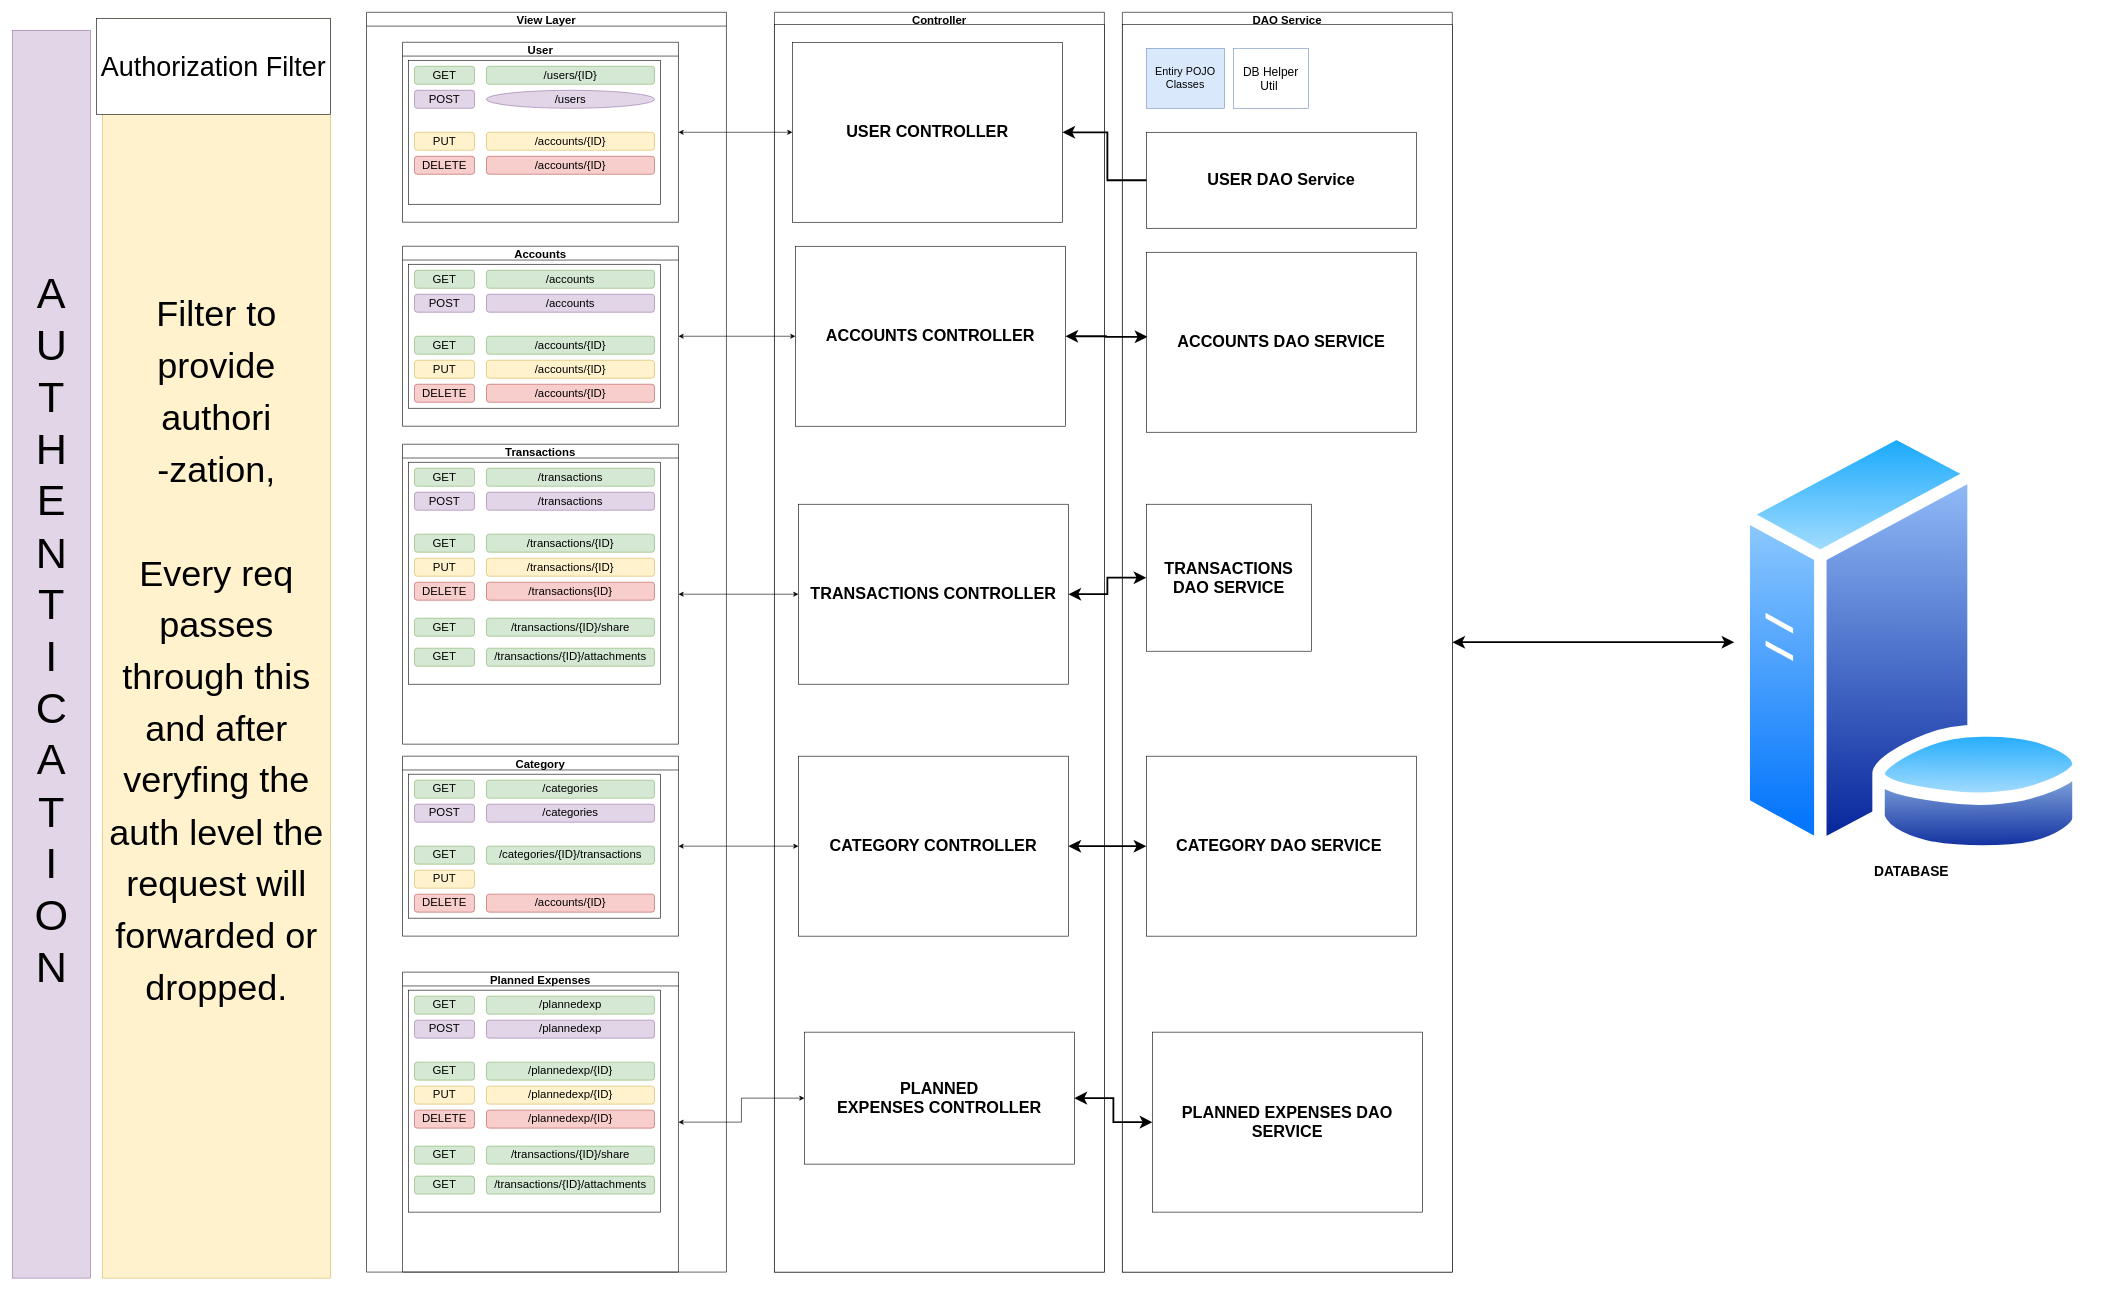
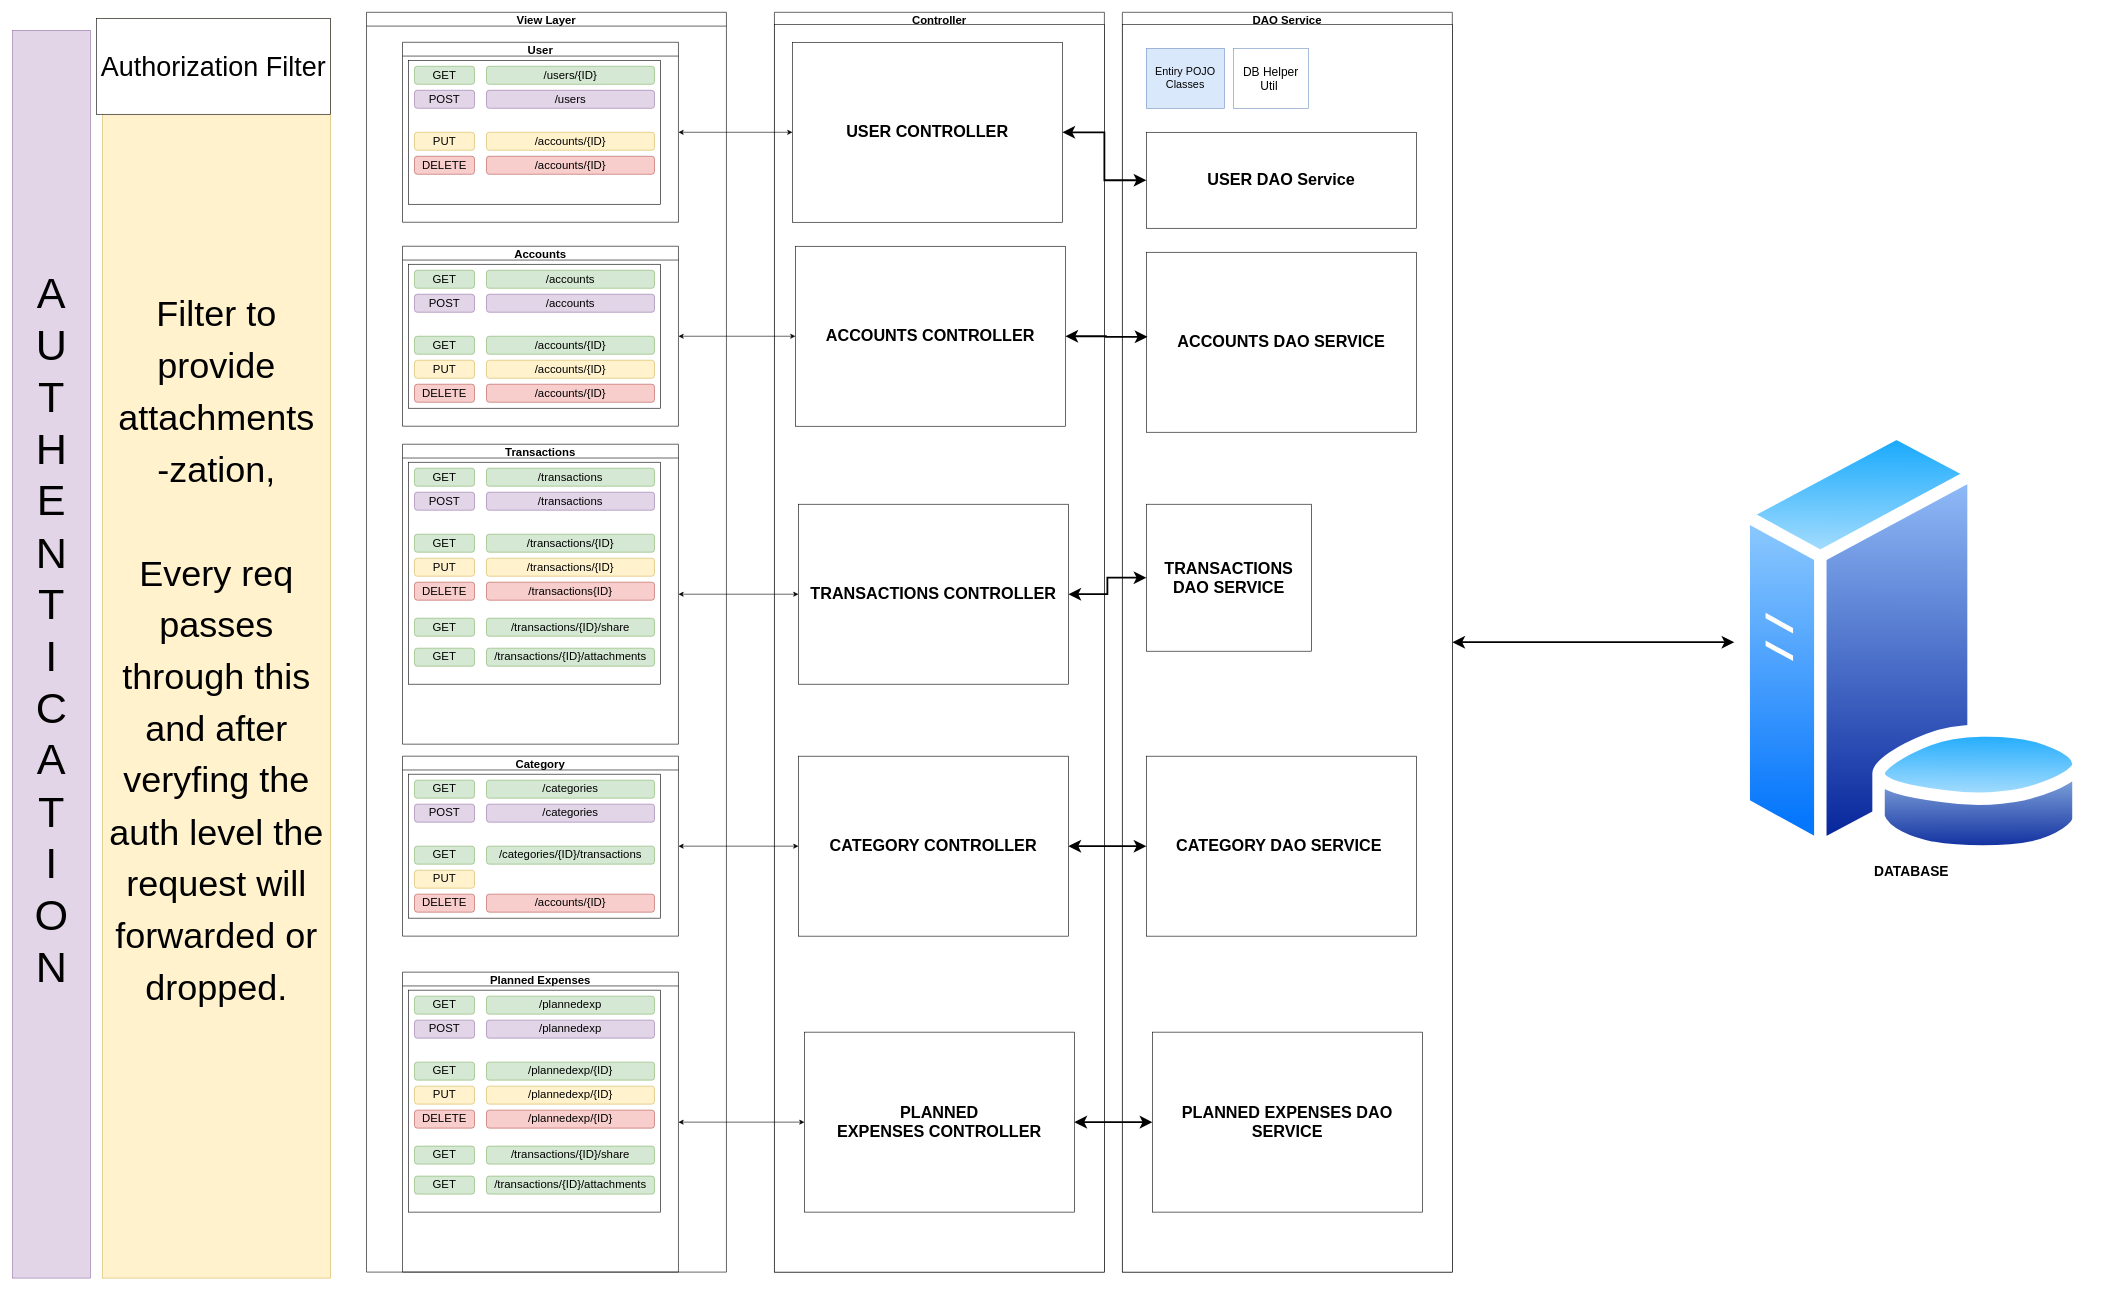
- <mxCell id="36" value="/users" style="ellipse;whiteSpace=wrap;html=1;fontSize=19;fillColor=#e1d5e7;strokeColor=#9673a6;" vertex="1" parent="31"><mxGeometry x="140" y="80" width="280" height="30" as="geometry" /></mxCell>
+ <mxCell id="36" value="/users" style="rounded=1;whiteSpace=wrap;html=1;fontSize=19;fillColor=#e1d5e7;strokeColor=#9673a6;" vertex="1" parent="31"><mxGeometry x="140" y="80" width="280" height="30" as="geometry" /></mxCell>
- <mxCell id="94" style="edgeStyle=orthogonalEdgeStyle;rounded=0;orthogonalLoop=1;jettySize=auto;html=1;fontSize=27;startArrow=classic;startFill=1;endSize=12;startSize=12;strokeWidth=3;exitX=1;exitY=0.5;exitDx=0;exitDy=0;entryX=0;entryY=0.5;entryDx=0;entryDy=0;endArrow=none;" edge="1" parent="1" source="70" target="83"><mxGeometry relative="1" as="geometry"><mxPoint x="1780" y="219.5" as="sourcePoint" /><mxPoint x="1910" y="219.5" as="targetPoint" /></mxGeometry></mxCell>
+ <mxCell id="94" style="edgeStyle=orthogonalEdgeStyle;rounded=0;orthogonalLoop=1;jettySize=auto;html=1;fontSize=27;startArrow=classic;startFill=1;endSize=12;startSize=12;strokeWidth=3;exitX=1;exitY=0.5;exitDx=0;exitDy=0;entryX=0;entryY=0.5;entryDx=0;entryDy=0;" edge="1" parent="1" source="70" target="83"><mxGeometry relative="1" as="geometry"><mxPoint x="1780" y="219.5" as="sourcePoint" /><mxPoint x="1910" y="219.5" as="targetPoint" /></mxGeometry></mxCell>
- <mxCell id="98" value="&lt;font style=&quot;font-size: 60px;&quot;&gt;Filter to provide authori&lt;br&gt;-zation,&lt;br&gt;&lt;br&gt;Every req passes through this and after veryfing the auth level the request will forwarded or dropped.&lt;br&gt;&lt;/font&gt;" style="rounded=0;whiteSpace=wrap;html=1;fontSize=72;fillColor=#fff2cc;strokeColor=#d6b656;" vertex="1" parent="1"><mxGeometry x="170" y="30" width="380" height="2100" as="geometry" /></mxCell>
+ <mxCell id="98" value="&lt;font style=&quot;font-size: 60px;&quot;&gt;Filter to provide attachments&lt;br&gt;-zation,&lt;br&gt;&lt;br&gt;Every req passes through this and after veryfing the auth level the request will forwarded or dropped.&lt;br&gt;&lt;/font&gt;" style="rounded=0;whiteSpace=wrap;html=1;fontSize=72;fillColor=#fff2cc;strokeColor=#d6b656;" vertex="1" parent="1"><mxGeometry x="170" y="30" width="380" height="2100" as="geometry" /></mxCell>
- <mxCell id="74" value="&lt;font style=&quot;font-size: 27px;&quot;&gt;&lt;b&gt;PLANNED EXPENSES&amp;nbsp;&lt;/b&gt;&lt;b&gt;&lt;font style=&quot;font-size: 27px;&quot;&gt;CONTROLLER&lt;/font&gt;&lt;/b&gt;&lt;/font&gt;" style="rounded=0;whiteSpace=wrap;html=1;fontSize=19;" vertex="1" parent="68"><mxGeometry x="50" y="1700" width="450" height="220" as="geometry" /></mxCell>
+ <mxCell id="74" value="&lt;font style=&quot;font-size: 27px;&quot;&gt;&lt;b&gt;PLANNED EXPENSES&amp;nbsp;&lt;/b&gt;&lt;b&gt;&lt;font style=&quot;font-size: 27px;&quot;&gt;CONTROLLER&lt;/font&gt;&lt;/b&gt;&lt;/font&gt;" style="rounded=0;whiteSpace=wrap;html=1;fontSize=19;" vertex="1" parent="68"><mxGeometry x="50" y="1700" width="450" height="300" as="geometry" /></mxCell>
